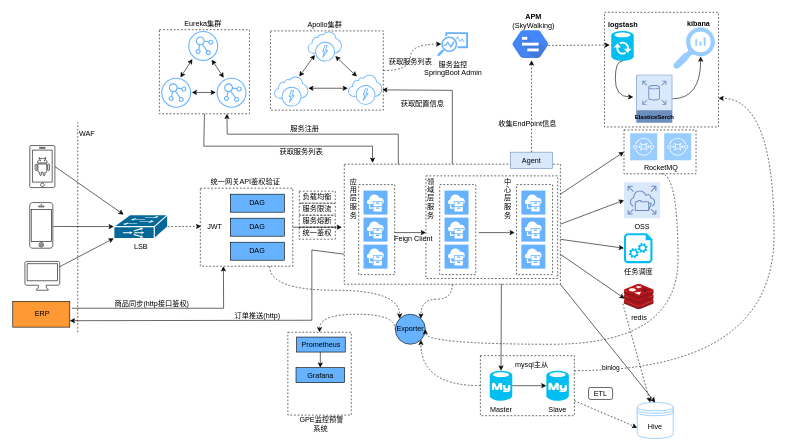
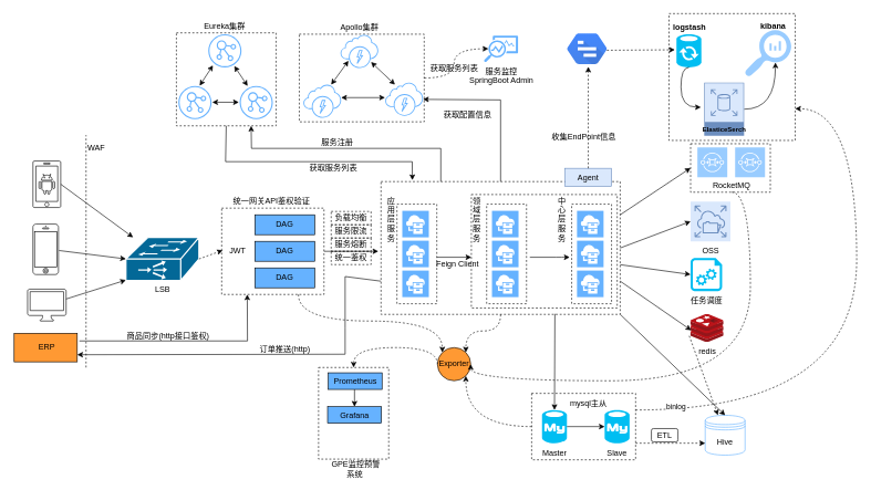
- <mxCell id="55" value="&lt;b&gt;APM&lt;/b&gt;&lt;br&gt;(SkyWalking)" style="text;html=1;align=center;verticalAlign=middle;resizable=0;points=[];autosize=1;" parent="1" vertex="1"><mxGeometry x="843" y="20" width="90" height="30" as="geometry" /></mxCell>
- <mxCell id="45" value="服务限流" style="whiteSpace=wrap;html=1;dashed=1;fillColor=none;rounded=1;" parent="1" vertex="1"><mxGeometry x="498" y="338" width="60" height="20" as="geometry" /></mxCell>
+ <mxCell id="45" value="服务限流" style="rounded=0;whiteSpace=wrap;html=1;dashed=1;fillColor=none;" parent="1" vertex="1"><mxGeometry x="498" y="338" width="60" height="20" as="geometry" /></mxCell>
- <mxCell id="9" value="LSB" style="shape=mxgraph.cisco.misc.ios_slb;html=1;dashed=0;fillColor=#036897;strokeColor=#ffffff;strokeWidth=2;verticalLabelPosition=bottom;verticalAlign=top" parent="1" vertex="1"><mxGeometry x="189" y="357" width="90" height="40" as="geometry" /></mxCell>
+ <mxCell id="9" value="LSB" style="shape=mxgraph.cisco.misc.ios_slb;html=1;dashed=0;fillColor=#036897;strokeColor=#ffffff;strokeWidth=2;verticalLabelPosition=bottom;verticalAlign=top" parent="1" vertex="1"><mxGeometry x="189" y="357" width="110" height="65" as="geometry" /></mxCell>
- <mxCell id="88" value="Exporter" style="ellipse;whiteSpace=wrap;html=1;aspect=fixed;fillColor=#66B2FF;" parent="1" vertex="1"><mxGeometry x="658" y="523" width="50" height="50" as="geometry" /></mxCell>
+ <mxCell id="88" value="Exporter" style="ellipse;whiteSpace=wrap;html=1;aspect=fixed;fillColor=#ff9933;" parent="1" vertex="1"><mxGeometry x="658" y="523" width="50" height="50" as="geometry" /></mxCell>
- <mxCell id="122" value="Hive" style="shape=datastore;whiteSpace=wrap;html=1;strokeColor=#66B2FF;" parent="1" vertex="1"><mxGeometry x="1061" y="670" width="60" height="60" as="geometry" /></mxCell>
+ <mxCell id="122" value="Hive" style="shape=datastore;whiteSpace=wrap;html=1;strokeColor=#66B2FF;" parent="1" vertex="1"><mxGeometry x="1061" y="625" width="60" height="60" as="geometry" /></mxCell>
